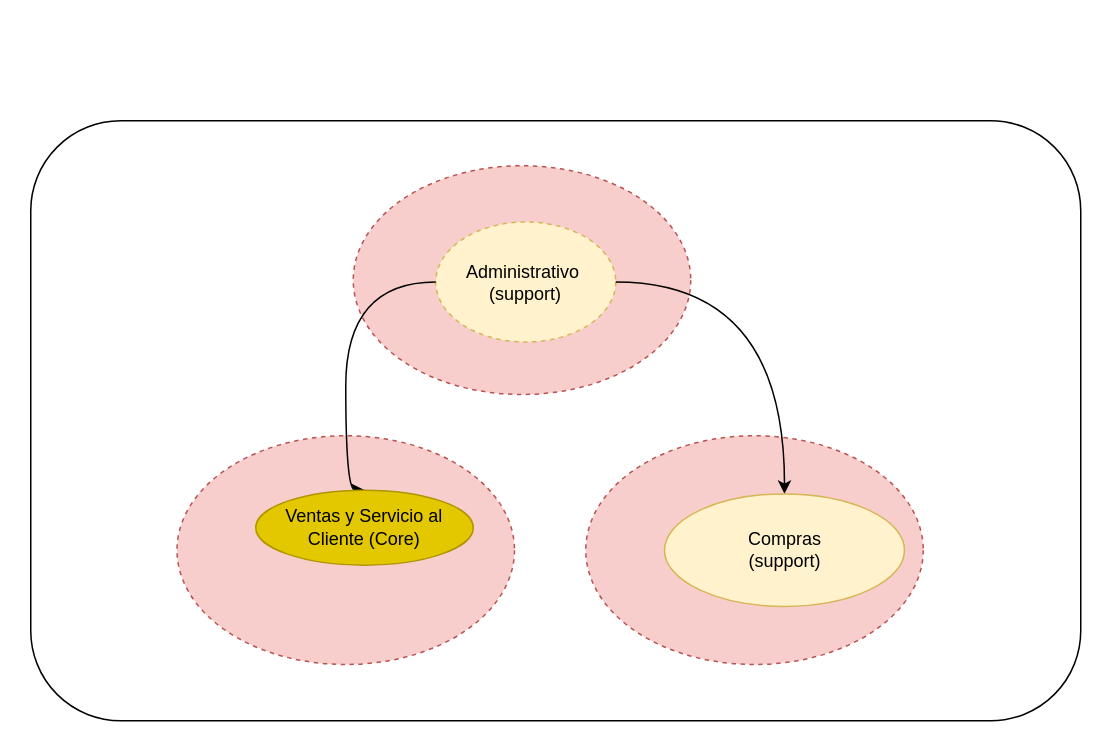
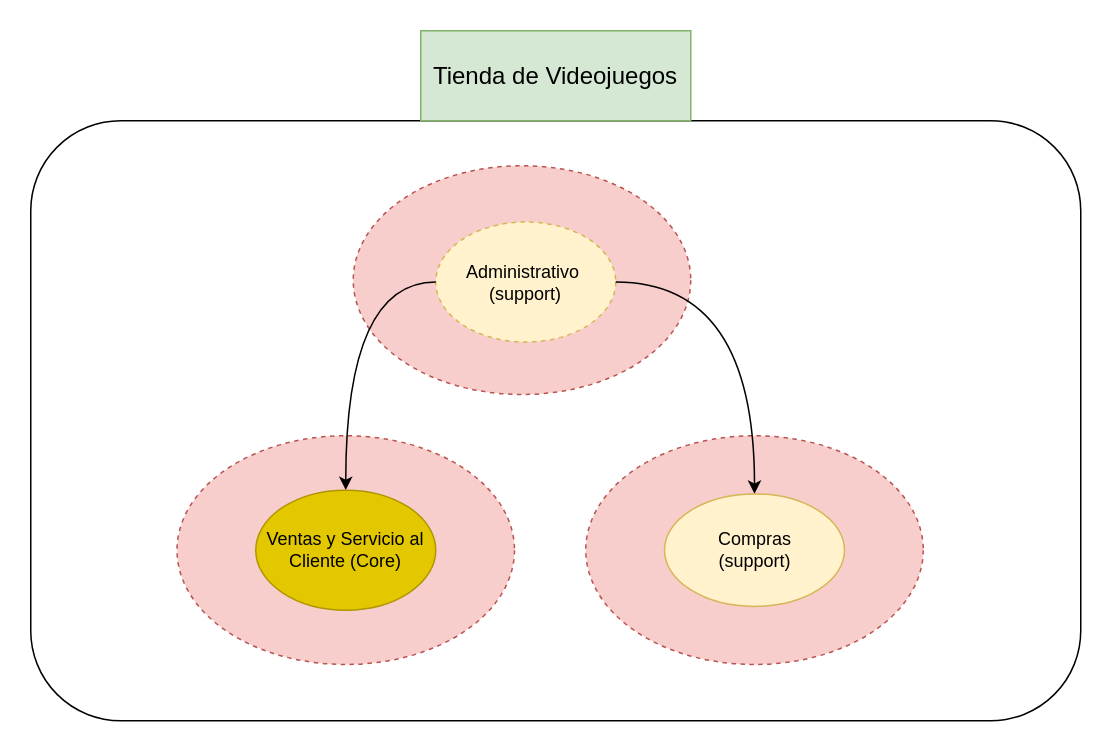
+ <mxCell id="5" value="&lt;font style=&quot;font-size: 16px&quot;&gt;Tienda de Videojuegos&lt;/font&gt;" style="text;html=1;strokeColor=#82b366;fillColor=#d5e8d4;align=center;verticalAlign=middle;whiteSpace=wrap;rounded=0;" parent="1" vertex="1"><mxGeometry x="280" y="20" width="180" height="60" as="geometry" /></mxCell>
- <mxCell id="11" value="Ventas y Servicio al Cliente (Core)" style="ellipse;whiteSpace=wrap;html=1;fillColor=#e3c800;strokeColor=#B09500;fontColor=#000000;" parent="1" vertex="1"><mxGeometry x="170" y="326.25" width="145" height="50" as="geometry" /></mxCell>
+ <mxCell id="11" value="Ventas y Servicio al Cliente (Core)" style="ellipse;whiteSpace=wrap;html=1;fillColor=#e3c800;strokeColor=#B09500;fontColor=#000000;" parent="1" vertex="1"><mxGeometry x="170" y="326.25" width="120" height="80" as="geometry" /></mxCell>
- <mxCell id="10" value="Compras&lt;br&gt;(support)" style="ellipse;whiteSpace=wrap;html=1;direction=west;fillColor=#fff2cc;strokeColor=#d6b656;" parent="1" vertex="1"><mxGeometry x="442.5" y="328.75" width="160" height="75" as="geometry" /></mxCell>
+ <mxCell id="10" value="Compras&lt;br&gt;(support)" style="ellipse;whiteSpace=wrap;html=1;direction=west;fillColor=#fff2cc;strokeColor=#d6b656;" parent="1" vertex="1"><mxGeometry x="442.5" y="328.75" width="120" height="75" as="geometry" /></mxCell>
